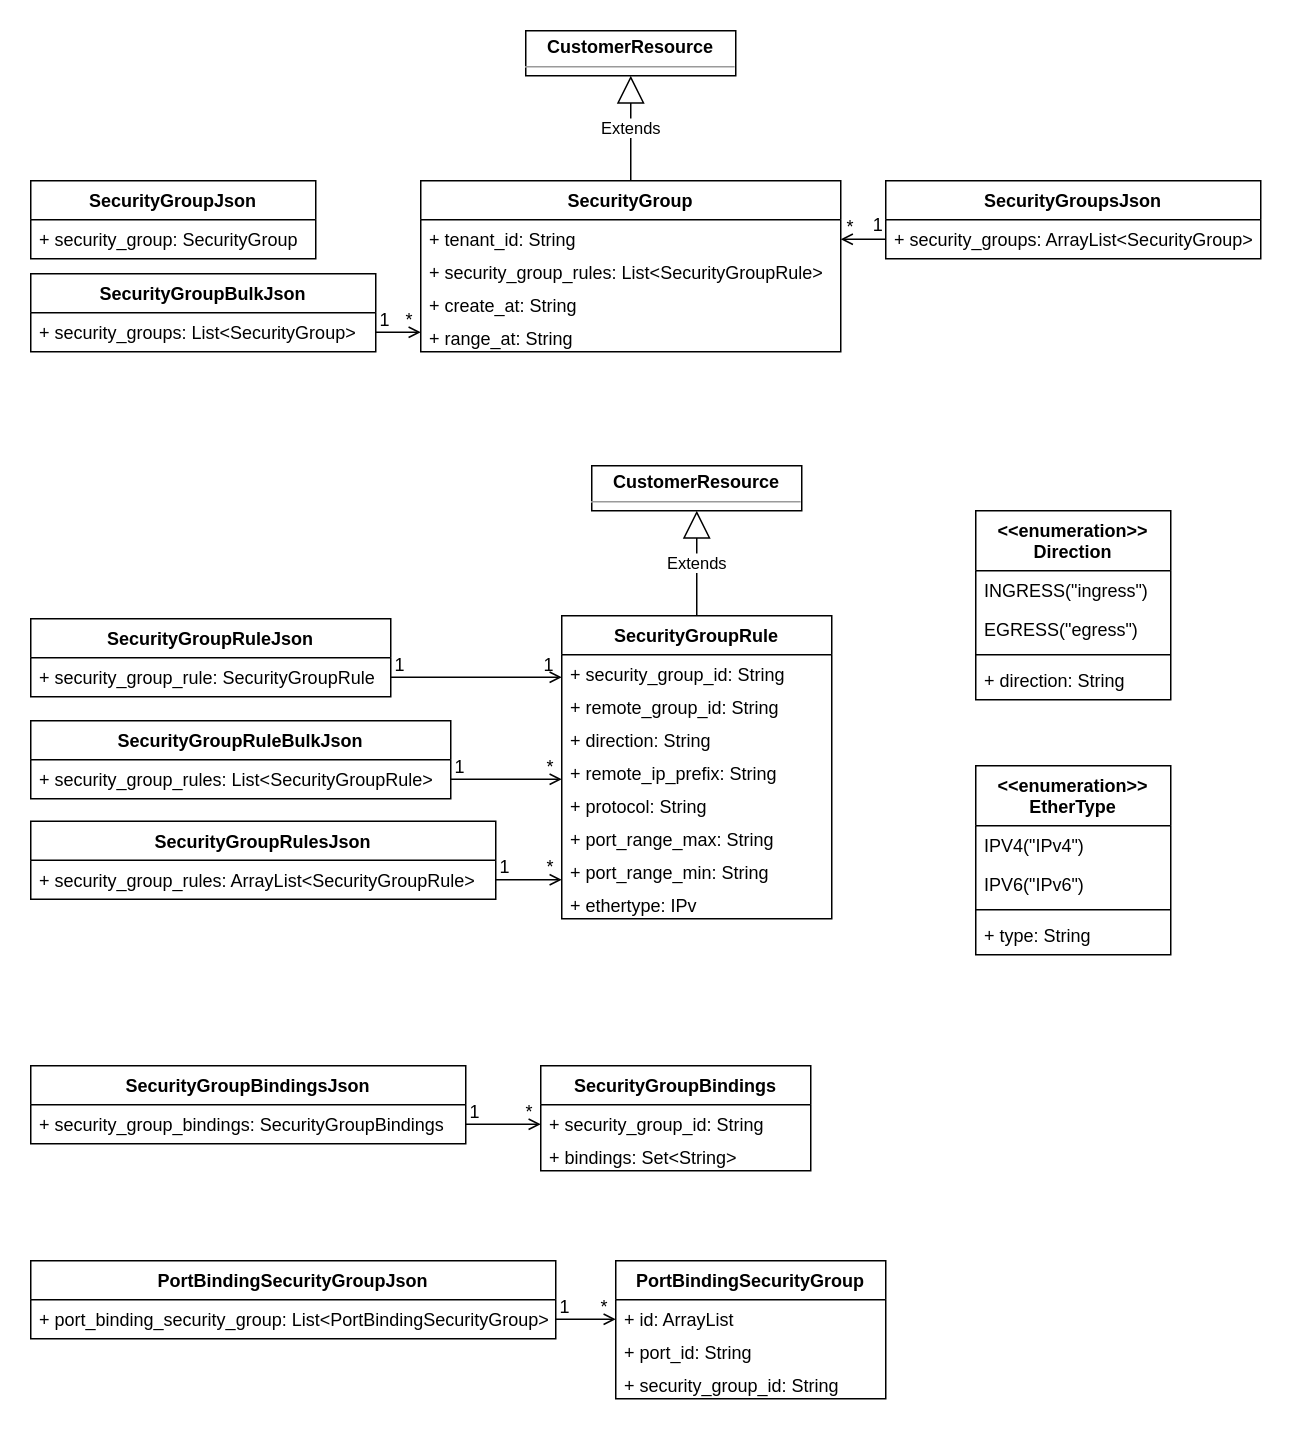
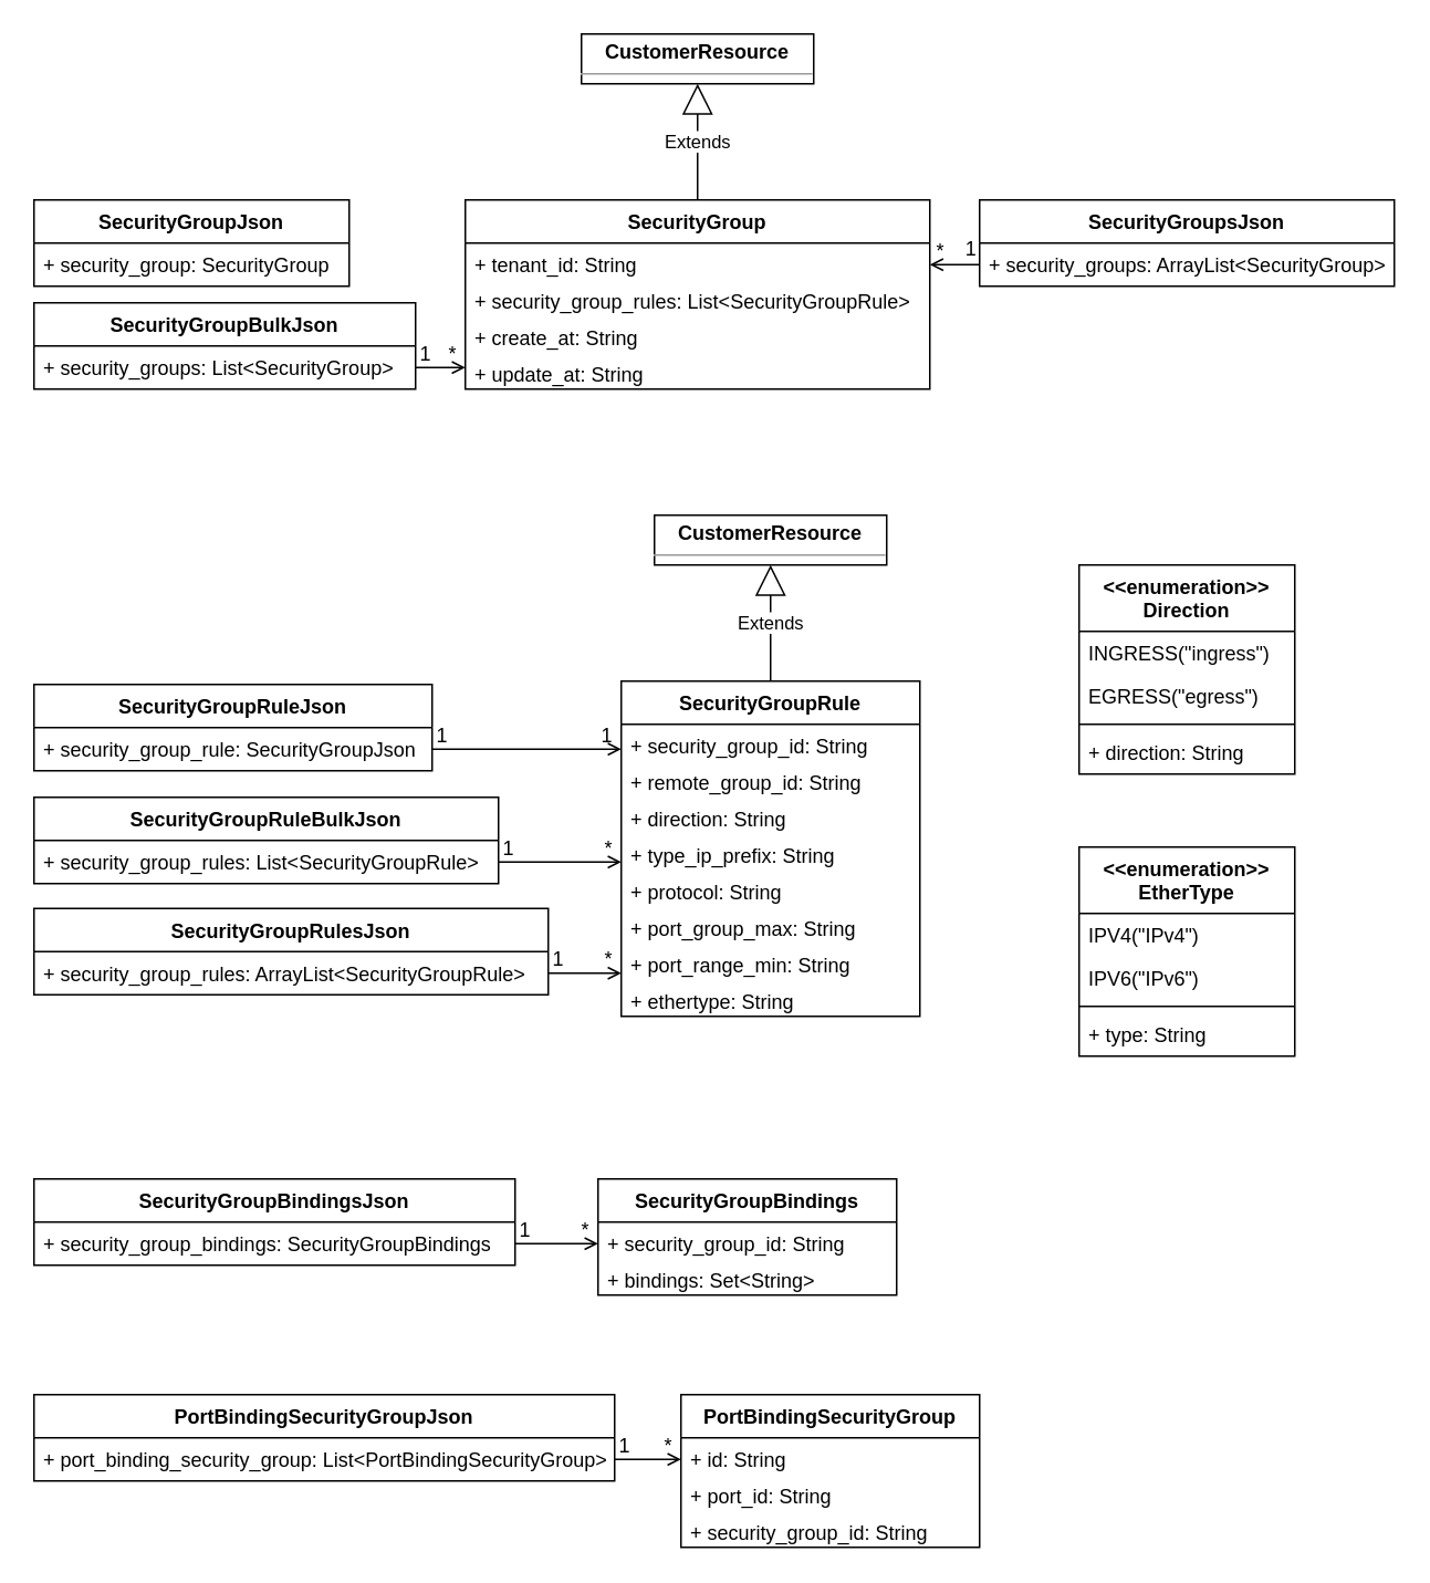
- <mxCell id="6" value="+ range_at: String&#10;" style="text;strokeColor=none;fillColor=none;align=left;verticalAlign=top;spacingLeft=4;spacingRight=4;overflow=hidden;rotatable=0;points=[[0,0.5],[1,0.5]];portConstraint=eastwest;" vertex="1" parent="2"><mxGeometry y="92" width="280" height="22" as="geometry" /></mxCell>
+ <mxCell id="6" value="+ update_at: String&#10;" style="text;strokeColor=none;fillColor=none;align=left;verticalAlign=top;spacingLeft=4;spacingRight=4;overflow=hidden;rotatable=0;points=[[0,0.5],[1,0.5]];portConstraint=eastwest;" vertex="1" parent="2"><mxGeometry y="92" width="280" height="22" as="geometry" /></mxCell>
- <mxCell id="46" value="+ security_group_rule: SecurityGroupRule" style="text;strokeColor=none;fillColor=none;align=left;verticalAlign=top;spacingLeft=4;spacingRight=4;overflow=hidden;rotatable=0;points=[[0,0.5],[1,0.5]];portConstraint=eastwest;" vertex="1" parent="45"><mxGeometry y="26" width="240" height="26" as="geometry" /></mxCell>
+ <mxCell id="46" value="+ security_group_rule: SecurityGroupJson" style="text;strokeColor=none;fillColor=none;align=left;verticalAlign=top;spacingLeft=4;spacingRight=4;overflow=hidden;rotatable=0;points=[[0,0.5],[1,0.5]];portConstraint=eastwest;" vertex="1" parent="45"><mxGeometry y="26" width="240" height="26" as="geometry" /></mxCell>
- <mxCell id="13" value="+ remote_ip_prefix: String&#10;" style="text;strokeColor=none;fillColor=none;align=left;verticalAlign=top;spacingLeft=4;spacingRight=4;overflow=hidden;rotatable=0;points=[[0,0.5],[1,0.5]];portConstraint=eastwest;" vertex="1" parent="9"><mxGeometry y="92" width="180" height="22" as="geometry" /></mxCell>
+ <mxCell id="13" value="+ type_ip_prefix: String&#10;" style="text;strokeColor=none;fillColor=none;align=left;verticalAlign=top;spacingLeft=4;spacingRight=4;overflow=hidden;rotatable=0;points=[[0,0.5],[1,0.5]];portConstraint=eastwest;" vertex="1" parent="9"><mxGeometry y="92" width="180" height="22" as="geometry" /></mxCell>
- <mxCell id="15" value="+ port_range_max: String&#10;" style="text;strokeColor=none;fillColor=none;align=left;verticalAlign=top;spacingLeft=4;spacingRight=4;overflow=hidden;rotatable=0;points=[[0,0.5],[1,0.5]];portConstraint=eastwest;" vertex="1" parent="9"><mxGeometry y="136" width="180" height="22" as="geometry" /></mxCell>
+ <mxCell id="15" value="+ port_group_max: String&#10;" style="text;strokeColor=none;fillColor=none;align=left;verticalAlign=top;spacingLeft=4;spacingRight=4;overflow=hidden;rotatable=0;points=[[0,0.5],[1,0.5]];portConstraint=eastwest;" vertex="1" parent="9"><mxGeometry y="136" width="180" height="22" as="geometry" /></mxCell>
- <mxCell id="17" value="+ ethertype: IPv&#10;" style="text;strokeColor=none;fillColor=none;align=left;verticalAlign=top;spacingLeft=4;spacingRight=4;overflow=hidden;rotatable=0;points=[[0,0.5],[1,0.5]];portConstraint=eastwest;" vertex="1" parent="9"><mxGeometry y="180" width="180" height="22" as="geometry" /></mxCell>
+ <mxCell id="17" value="+ ethertype: String&#10;" style="text;strokeColor=none;fillColor=none;align=left;verticalAlign=top;spacingLeft=4;spacingRight=4;overflow=hidden;rotatable=0;points=[[0,0.5],[1,0.5]];portConstraint=eastwest;" vertex="1" parent="9"><mxGeometry y="180" width="180" height="22" as="geometry" /></mxCell>
- <mxCell id="66" value="+ id: ArrayList" style="text;strokeColor=none;fillColor=none;align=left;verticalAlign=top;spacingLeft=4;spacingRight=4;overflow=hidden;rotatable=0;points=[[0,0.5],[1,0.5]];portConstraint=eastwest;" vertex="1" parent="65"><mxGeometry y="26" width="180" height="22" as="geometry" /></mxCell>
+ <mxCell id="66" value="+ id: String" style="text;strokeColor=none;fillColor=none;align=left;verticalAlign=top;spacingLeft=4;spacingRight=4;overflow=hidden;rotatable=0;points=[[0,0.5],[1,0.5]];portConstraint=eastwest;" vertex="1" parent="65"><mxGeometry y="26" width="180" height="22" as="geometry" /></mxCell>
